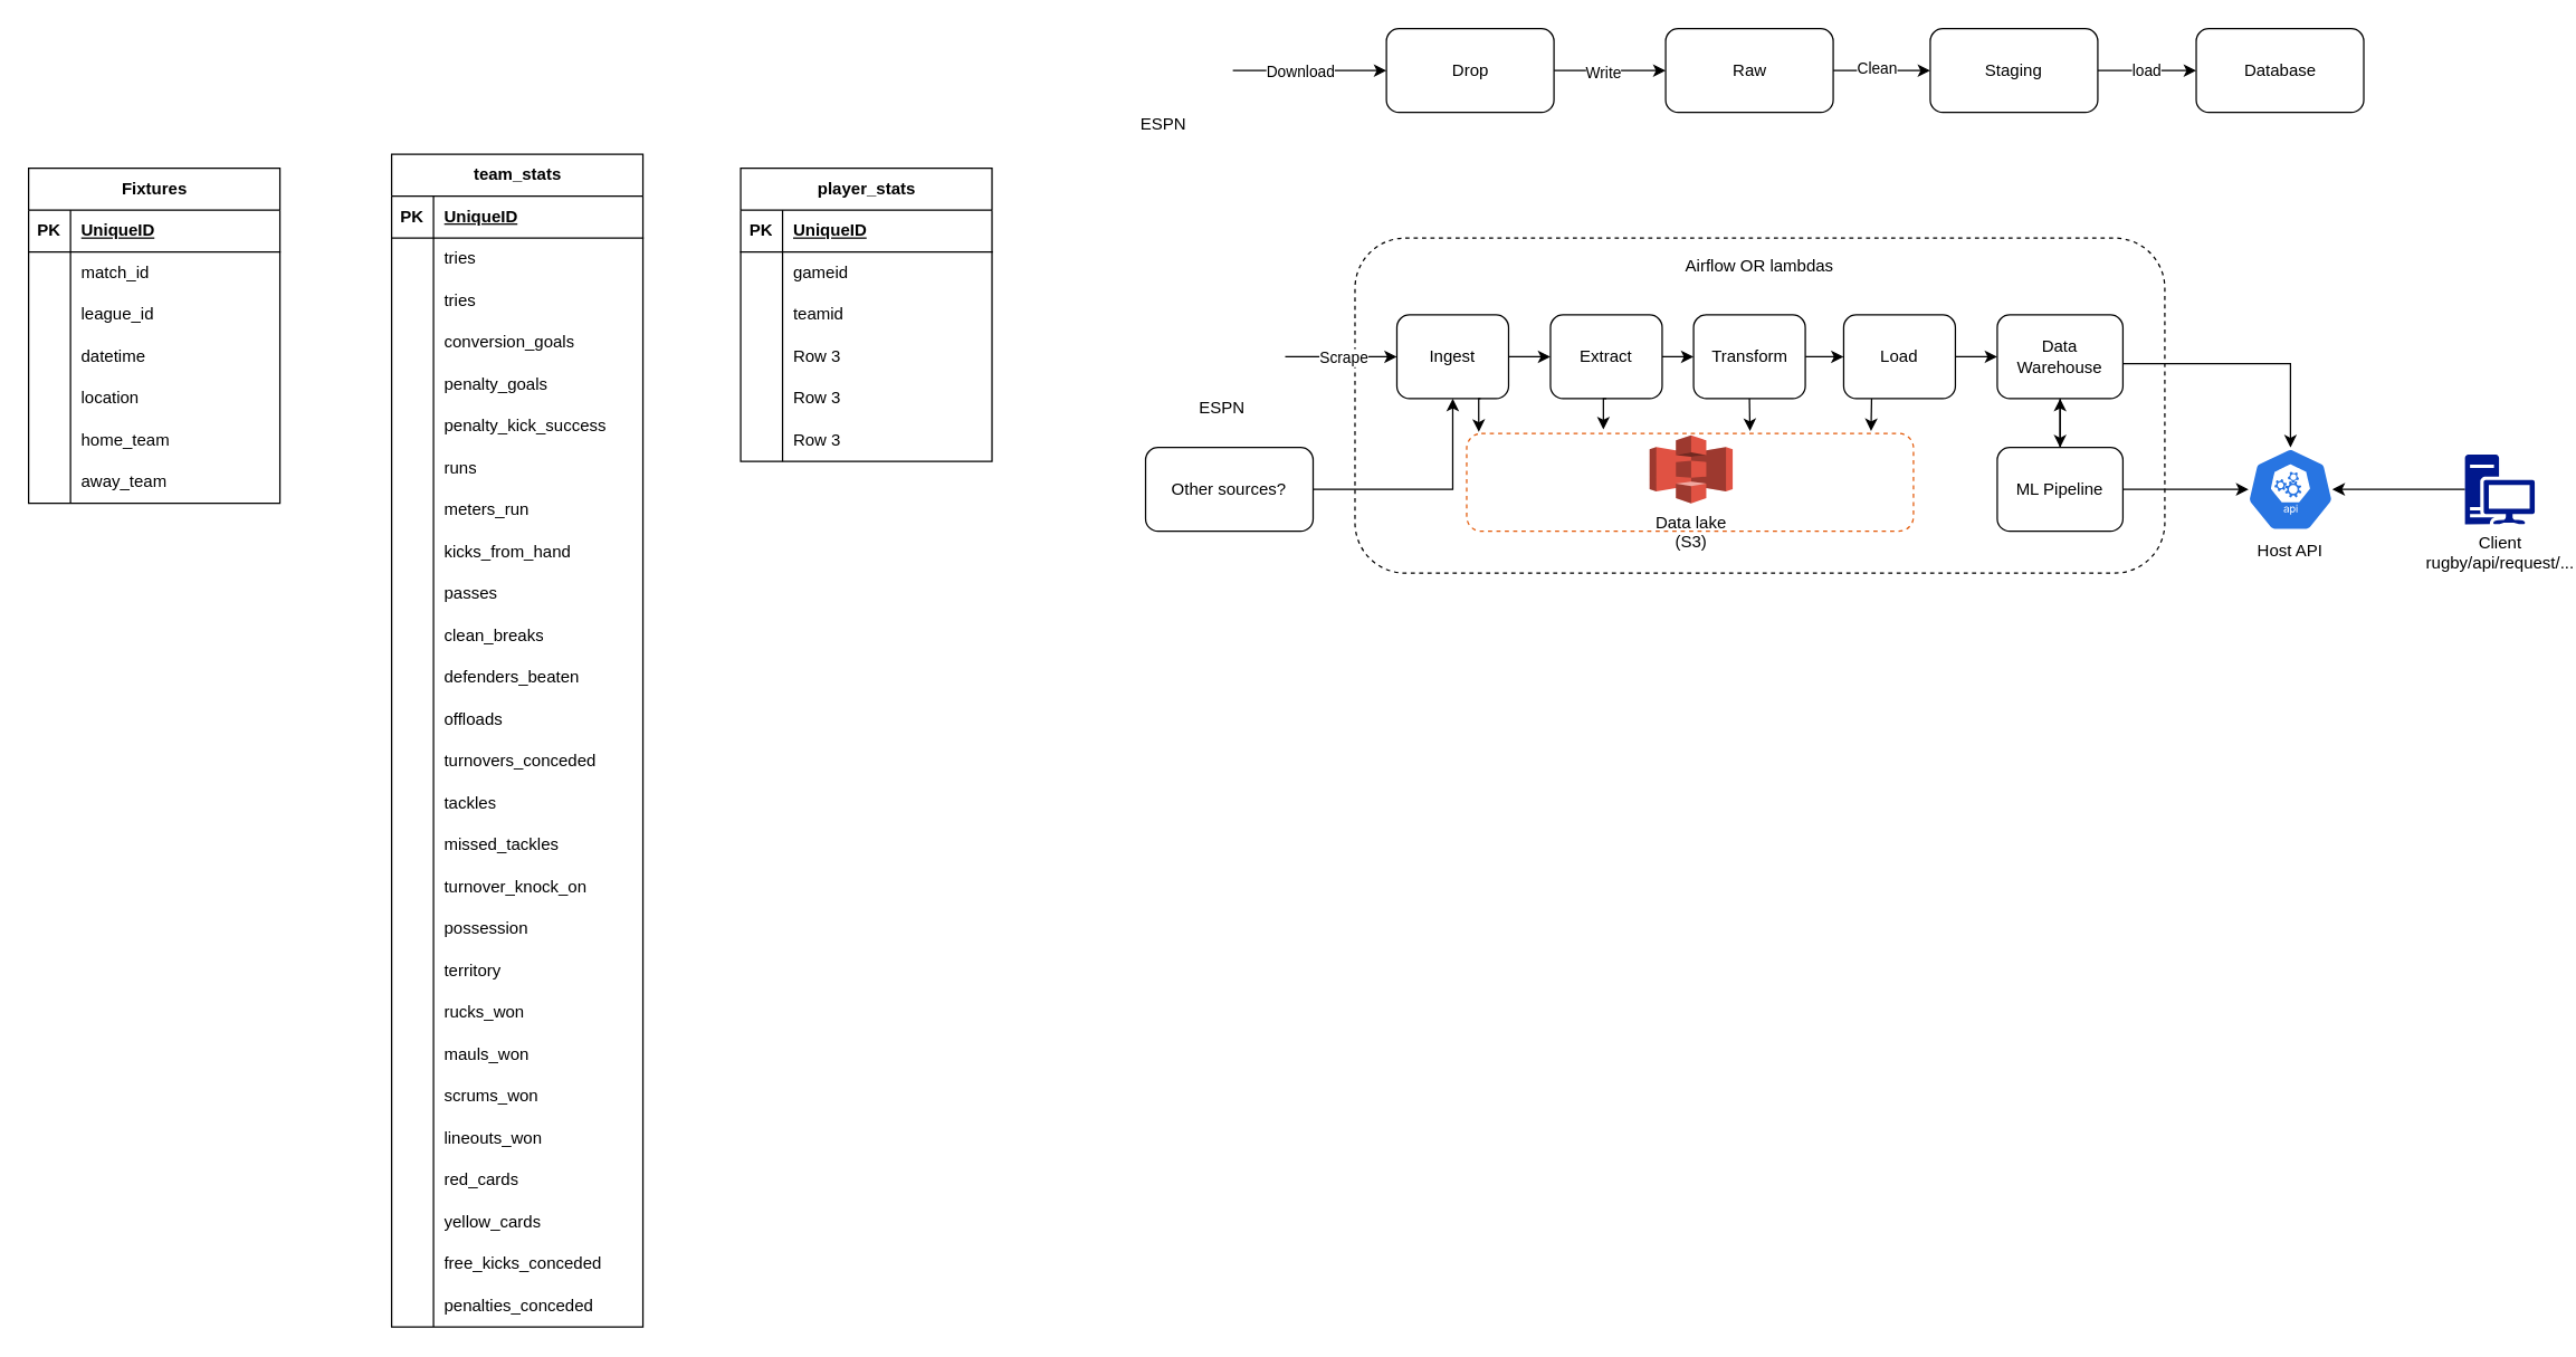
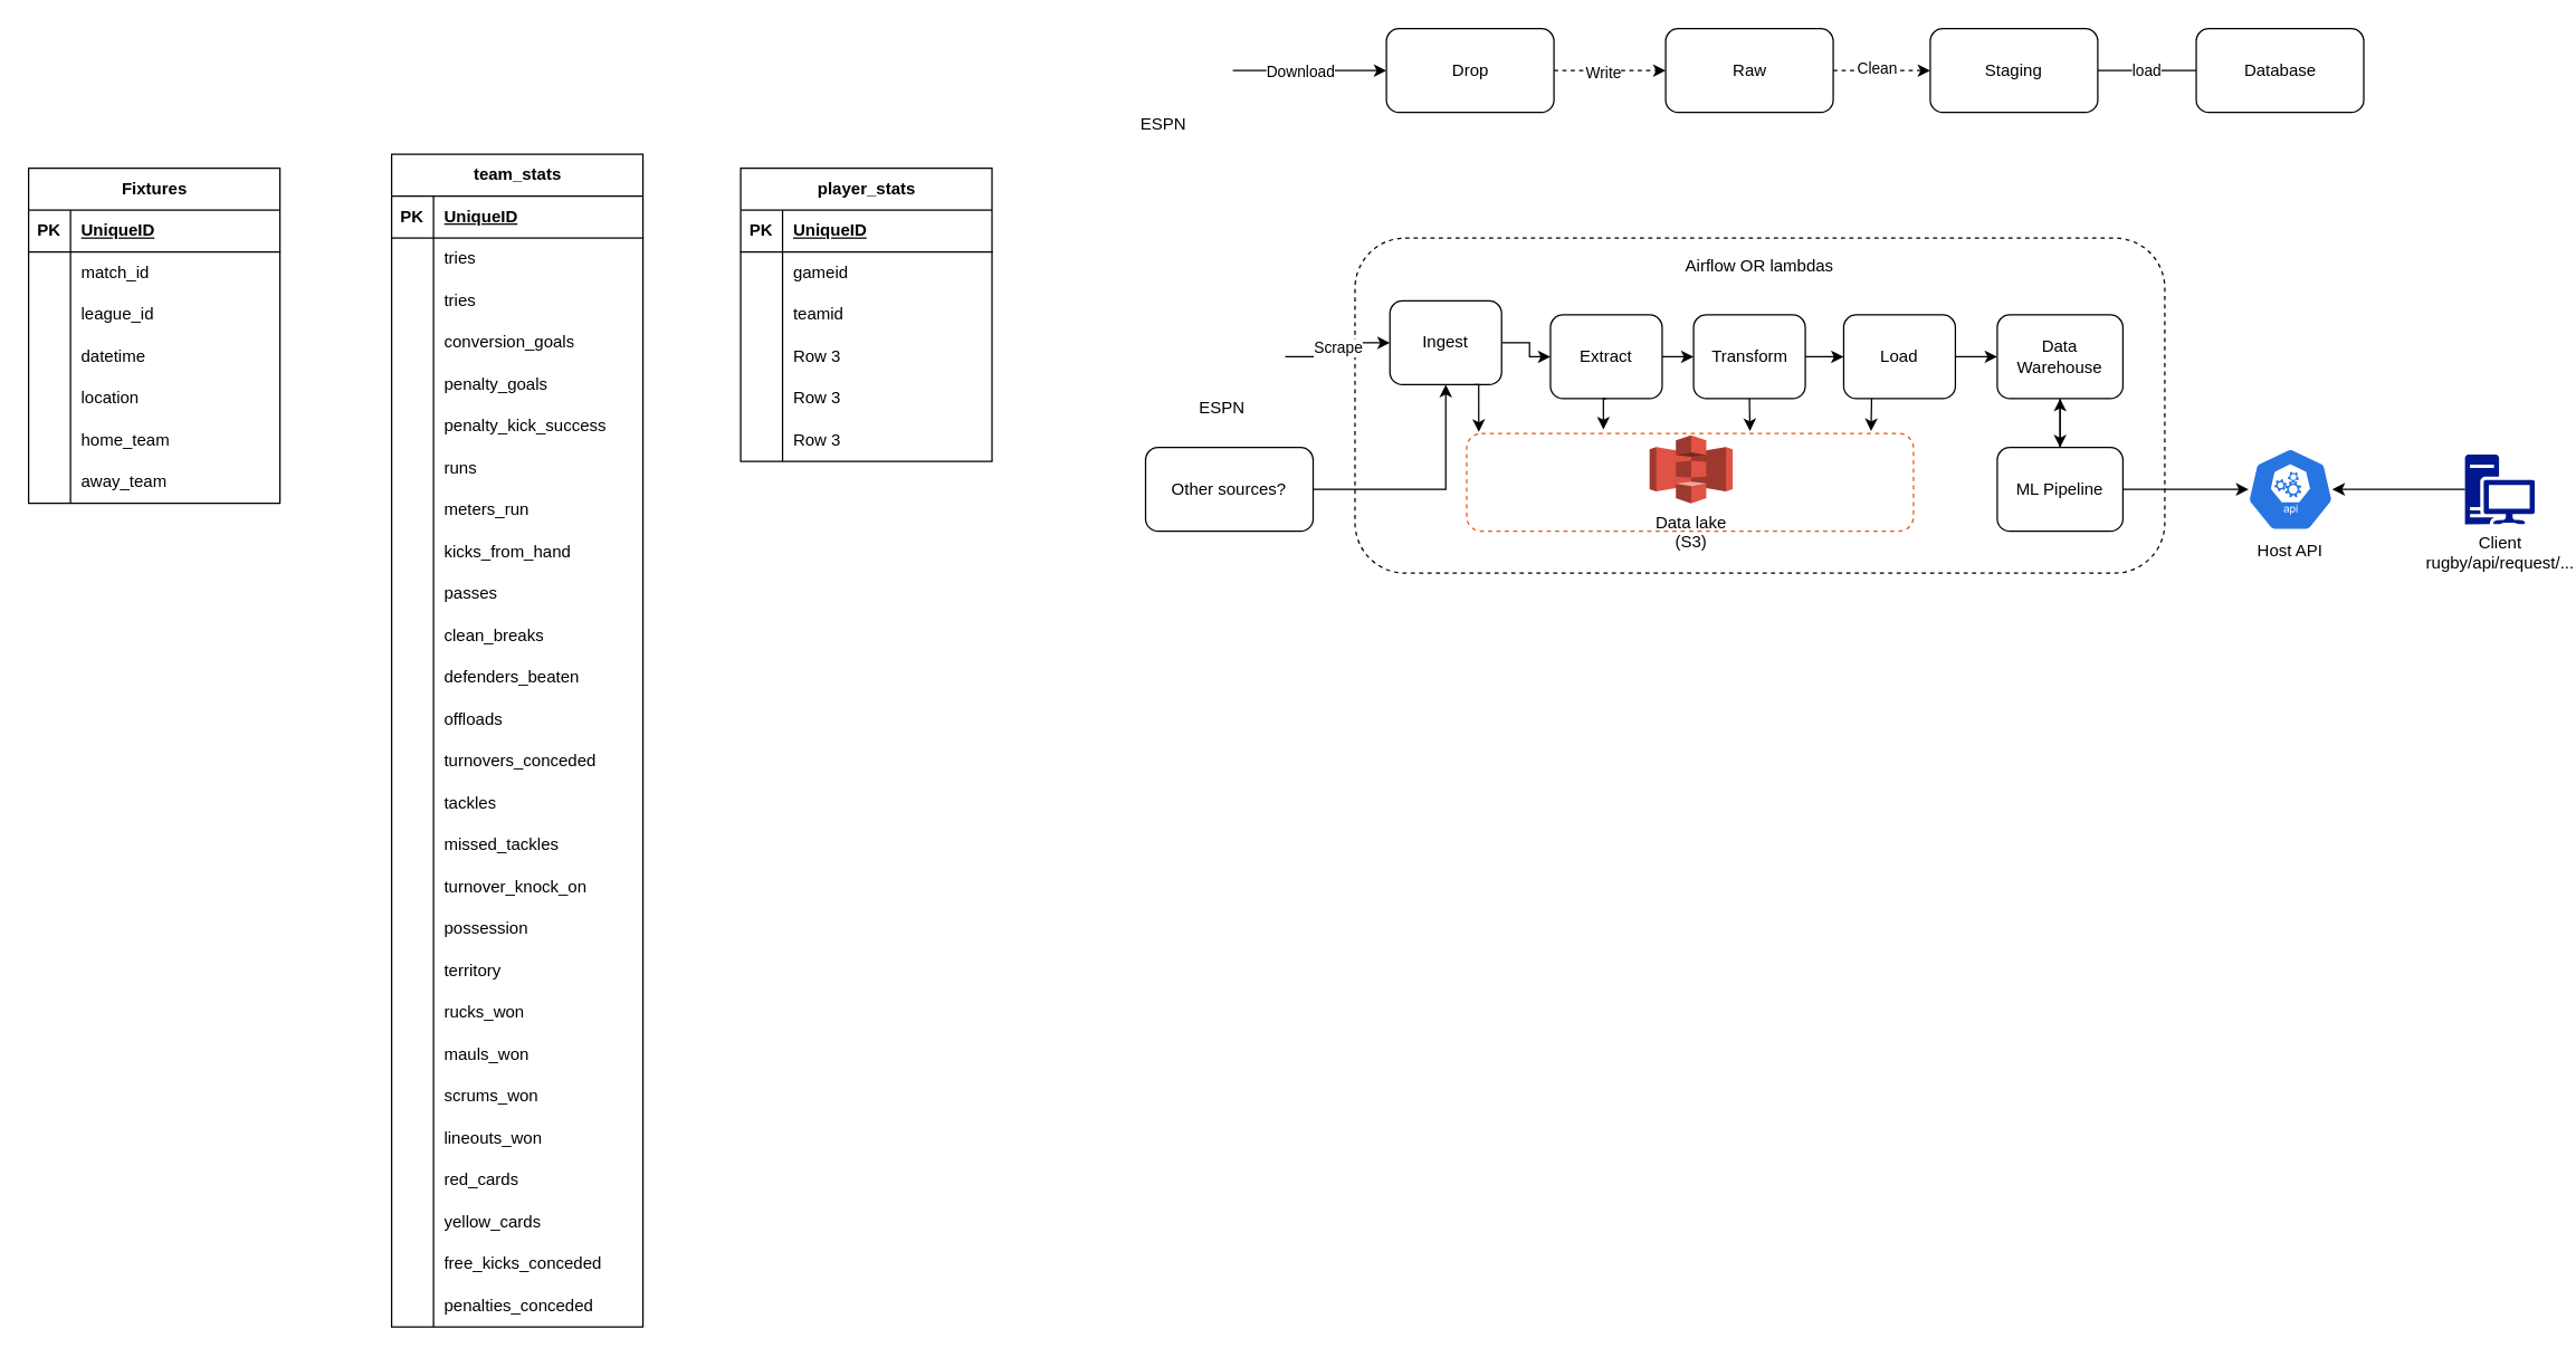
- <mxCell id="145" value="" style="edgeStyle=orthogonalEdgeStyle;rounded=0;orthogonalLoop=1;jettySize=auto;html=1;" edge="1" parent="1" source="147" target="150"><mxGeometry relative="1" as="geometry" /></mxCell>
+ <mxCell id="145" value="" style="edgeStyle=orthogonalEdgeStyle;rounded=0;orthogonalLoop=1;jettySize=auto;html=1;dashed=1;" edge="1" parent="1" source="147" target="150"><mxGeometry relative="1" as="geometry" /></mxCell>
- <mxCell id="148" value="" style="edgeStyle=orthogonalEdgeStyle;rounded=0;orthogonalLoop=1;jettySize=auto;html=1;" edge="1" parent="1" source="150" target="152"><mxGeometry relative="1" as="geometry" /></mxCell>
+ <mxCell id="148" value="" style="edgeStyle=orthogonalEdgeStyle;rounded=0;orthogonalLoop=1;jettySize=auto;html=1;dashed=1;" edge="1" parent="1" source="150" target="152"><mxGeometry relative="1" as="geometry" /></mxCell>
- <mxCell id="151" value="load" style="edgeStyle=orthogonalEdgeStyle;rounded=0;orthogonalLoop=1;jettySize=auto;html=1;" edge="1" parent="1" source="152" target="153"><mxGeometry relative="1" as="geometry" /></mxCell>
+ <mxCell id="151" value="load" style="edgeStyle=orthogonalEdgeStyle;rounded=0;orthogonalLoop=1;jettySize=auto;html=1;endArrow=none;" edge="1" parent="1" source="152" target="153"><mxGeometry relative="1" as="geometry" /></mxCell>
- <mxCell id="131" value="Ingest" style="whiteSpace=wrap;html=1;rounded=1;" vertex="1" parent="1"><mxGeometry x="1000" y="225" width="80" height="60" as="geometry" /></mxCell>
+ <mxCell id="131" value="Ingest" style="whiteSpace=wrap;html=1;rounded=1;" vertex="1" parent="1"><mxGeometry x="995" y="215" width="80" height="60" as="geometry" /></mxCell>
- <mxCell id="134" style="edgeStyle=orthogonalEdgeStyle;rounded=0;orthogonalLoop=1;jettySize=auto;html=1;entryX=0.5;entryY=0;entryDx=0;entryDy=0;" edge="1" parent="1" source="135" target="136"><mxGeometry relative="1" as="geometry"><Array as="points"><mxPoint x="1640" y="260" /></Array></mxGeometry></mxCell>
